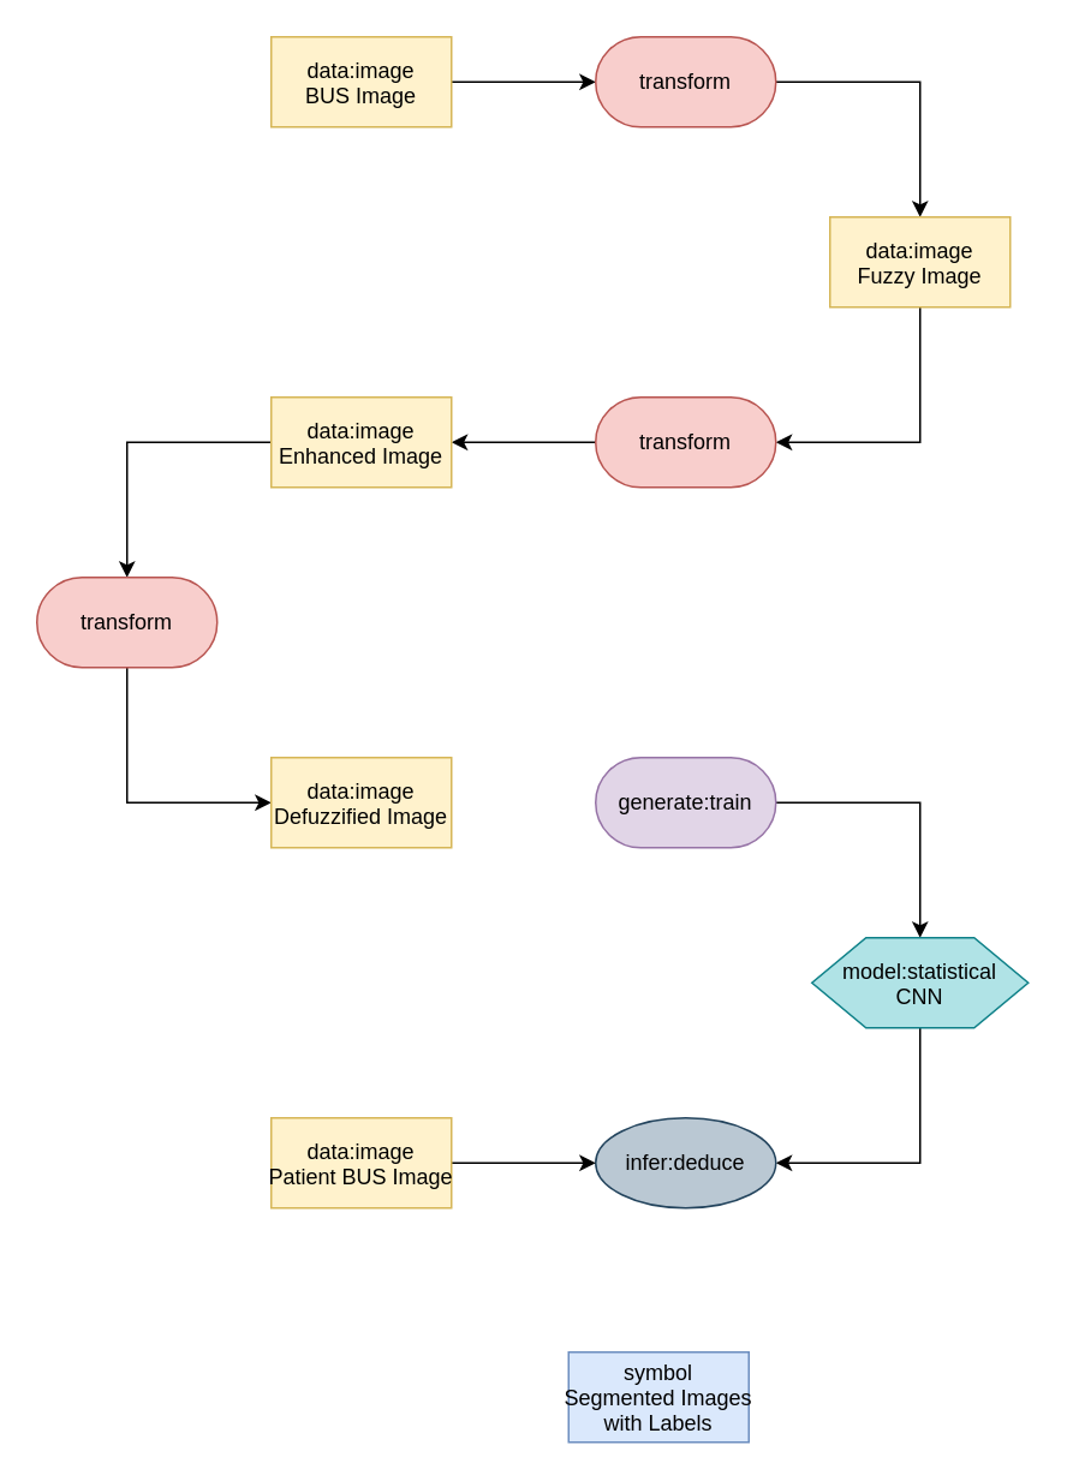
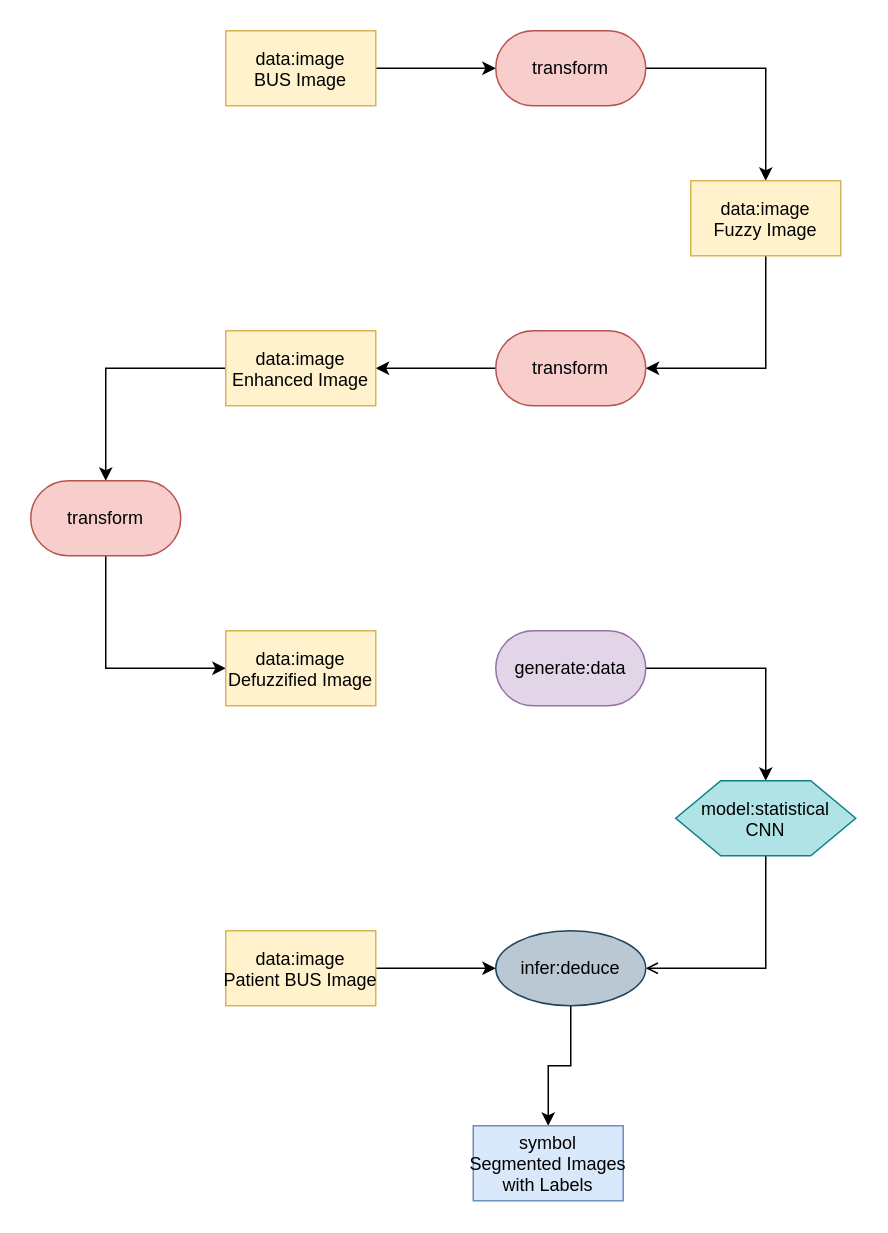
- <mxCell id="16" value="generate:train" style="rounded=1;whiteSpace=wrap;html=1;arcSize=50;fillColor=#e1d5e7;strokeColor=#9673a6;" name="generate:train" vertex="1" parent="1"><mxGeometry x="330" y="420" width="100" height="50" as="geometry" /></mxCell>
+ <mxCell id="16" value="generate:data" style="rounded=1;whiteSpace=wrap;html=1;arcSize=50;fillColor=#e1d5e7;strokeColor=#9673a6;" name="generate:train" vertex="1" parent="1"><mxGeometry x="330" y="420" width="100" height="50" as="geometry" /></mxCell>
- <mxCell id="17" style="edgeStyle=orthogonalEdgeStyle;rounded=0;orthogonalLoop=1;jettySize=auto;html=1;exitX=0.5;exitY=1;exitDx=0;exitDy=0;entryX=1;entryY=0.5;entryDx=0;entryDy=0;" edge="1" parent="1" source="18" target="20"><mxGeometry relative="1" as="geometry" /></mxCell>
+ <mxCell id="17" style="edgeStyle=orthogonalEdgeStyle;rounded=0;orthogonalLoop=1;jettySize=auto;html=1;exitX=0.5;exitY=1;exitDx=0;exitDy=0;entryX=1;entryY=0.5;entryDx=0;entryDy=0;endArrow=open;" edge="1" parent="1" source="18" target="20"><mxGeometry relative="1" as="geometry" /></mxCell>
+ <mxCell id="19" style="edgeStyle=orthogonalEdgeStyle;rounded=0;orthogonalLoop=1;jettySize=auto;html=1;exitX=0.5;exitY=1;exitDx=0;exitDy=0;entryX=0.5;entryY=0;entryDx=0;entryDy=0;" edge="1" parent="1" source="20" target="23"><mxGeometry relative="1" as="geometry" /></mxCell>
